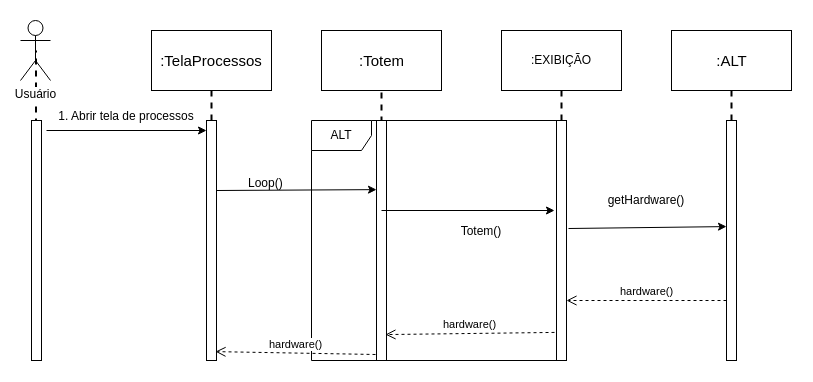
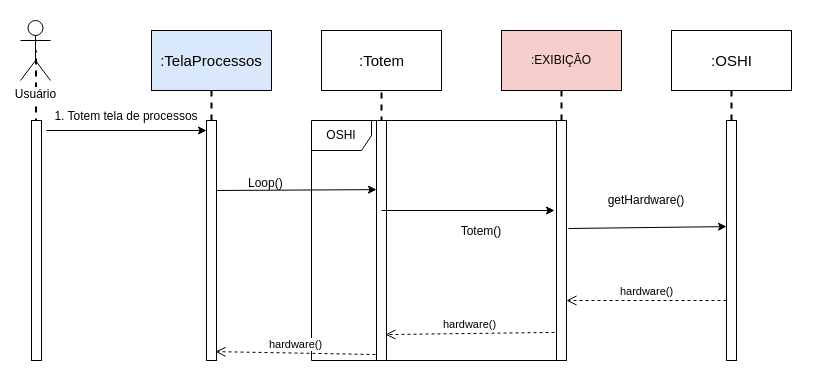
- <mxCell id="8" value="&lt;font style=&quot;font-size: 15px&quot;&gt;:TelaProcessos&lt;/font&gt;" style="rounded=0;whiteSpace=wrap;html=1;" parent="1" vertex="1"><mxGeometry x="151" y="30" width="120" height="60" as="geometry" /></mxCell>
+ <mxCell id="8" value="&lt;font style=&quot;font-size: 15px&quot;&gt;:TelaProcessos&lt;/font&gt;" style="rounded=0;whiteSpace=wrap;html=1;fillColor=#dae8fc;" parent="1" vertex="1"><mxGeometry x="151" y="30" width="120" height="60" as="geometry" /></mxCell>
- <mxCell id="9" value=":EXIBIÇÃO" style="rounded=0;whiteSpace=wrap;html=1;" parent="1" vertex="1"><mxGeometry x="501" y="30" width="120" height="60" as="geometry" /></mxCell>
+ <mxCell id="9" value=":EXIBIÇÃO" style="rounded=0;whiteSpace=wrap;html=1;fillColor=#f8cecc;" parent="1" vertex="1"><mxGeometry x="501" y="30" width="120" height="60" as="geometry" /></mxCell>
- <mxCell id="11" value="&lt;font style=&quot;font-size: 15px&quot;&gt;:ALT&lt;/font&gt;" style="html=1;" parent="1" vertex="1"><mxGeometry x="671" y="30" width="120" height="60" as="geometry" /></mxCell>
+ <mxCell id="11" value="&lt;font style=&quot;font-size: 15px&quot;&gt;:OSHI&lt;/font&gt;" style="html=1;" parent="1" vertex="1"><mxGeometry x="671" y="30" width="120" height="60" as="geometry" /></mxCell>
- <mxCell id="15" value="&lt;font style=&quot;font-size: 12px&quot;&gt;1. Abrir tela de processos&lt;/font&gt;" style="text;html=1;strokeColor=none;fillColor=none;align=center;verticalAlign=middle;whiteSpace=wrap;rounded=0;" parent="1" vertex="1"><mxGeometry x="31" y="106" width="190" height="20" as="geometry" /></mxCell>
+ <mxCell id="15" value="&lt;font style=&quot;font-size: 12px&quot;&gt;1. Totem tela de processos&lt;/font&gt;" style="text;html=1;strokeColor=none;fillColor=none;align=center;verticalAlign=middle;whiteSpace=wrap;rounded=0;" parent="1" vertex="1"><mxGeometry x="31" y="106" width="190" height="20" as="geometry" /></mxCell>
- <mxCell id="7" value="ALT" style="shape=umlFrame;whiteSpace=wrap;html=1;" parent="1" vertex="1"><mxGeometry x="311" y="120" width="250" height="240" as="geometry" /></mxCell>
+ <mxCell id="7" value="OSHI" style="shape=umlFrame;whiteSpace=wrap;html=1;" parent="1" vertex="1"><mxGeometry x="311" y="120" width="250" height="240" as="geometry" /></mxCell>
